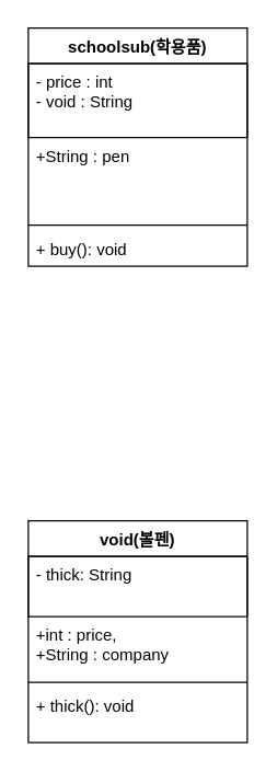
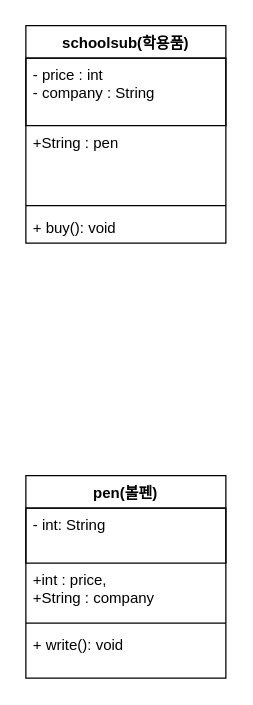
- <mxCell id="3" value="- price : int&lt;div&gt;- void : String&lt;/div&gt;" style="text;strokeColor=default;fillColor=none;align=left;verticalAlign=top;spacingLeft=4;spacingRight=4;overflow=hidden;rotatable=0;points=[[0,0.5],[1,0.5]];portConstraint=eastwest;whiteSpace=wrap;html=1;" vertex="1" parent="2"><mxGeometry y="26" width="160" height="54" as="geometry" /></mxCell>
+ <mxCell id="3" value="- price : int&lt;div&gt;- company : String&lt;/div&gt;" style="text;strokeColor=default;fillColor=none;align=left;verticalAlign=top;spacingLeft=4;spacingRight=4;overflow=hidden;rotatable=0;points=[[0,0.5],[1,0.5]];portConstraint=eastwest;whiteSpace=wrap;html=1;" vertex="1" parent="2"><mxGeometry y="26" width="160" height="54" as="geometry" /></mxCell>
- <mxCell id="7" value="void(볼펜)" style="swimlane;fontStyle=1;align=center;verticalAlign=top;childLayout=stackLayout;horizontal=1;startSize=26;horizontalStack=0;resizeParent=1;resizeParentMax=0;resizeLast=0;collapsible=1;marginBottom=0;whiteSpace=wrap;html=1;" vertex="1" parent="1"><mxGeometry x="20" y="380" width="160" height="162" as="geometry" /></mxCell>
+ <mxCell id="7" value="pen(볼펜)" style="swimlane;fontStyle=1;align=center;verticalAlign=top;childLayout=stackLayout;horizontal=1;startSize=26;horizontalStack=0;resizeParent=1;resizeParentMax=0;resizeLast=0;collapsible=1;marginBottom=0;whiteSpace=wrap;html=1;" vertex="1" parent="1"><mxGeometry x="20" y="380" width="160" height="162" as="geometry" /></mxCell>
- <mxCell id="8" value="- thick: String" style="text;strokeColor=default;fillColor=none;align=left;verticalAlign=top;spacingLeft=4;spacingRight=4;overflow=hidden;rotatable=0;points=[[0,0.5],[1,0.5]];portConstraint=eastwest;whiteSpace=wrap;html=1;" vertex="1" parent="7"><mxGeometry y="26" width="160" height="44" as="geometry" /></mxCell>
+ <mxCell id="8" value="- int: String" style="text;strokeColor=default;fillColor=none;align=left;verticalAlign=top;spacingLeft=4;spacingRight=4;overflow=hidden;rotatable=0;points=[[0,0.5],[1,0.5]];portConstraint=eastwest;whiteSpace=wrap;html=1;" vertex="1" parent="7"><mxGeometry y="26" width="160" height="44" as="geometry" /></mxCell>
- <mxCell id="11" value="+ thick(): void" style="text;strokeColor=none;fillColor=none;align=left;verticalAlign=top;spacingLeft=4;spacingRight=4;overflow=hidden;rotatable=0;points=[[0,0.5],[1,0.5]];portConstraint=eastwest;whiteSpace=wrap;html=1;" vertex="1" parent="7"><mxGeometry y="122" width="160" height="40" as="geometry" /></mxCell>
+ <mxCell id="11" value="+ write(): void" style="text;strokeColor=none;fillColor=none;align=left;verticalAlign=top;spacingLeft=4;spacingRight=4;overflow=hidden;rotatable=0;points=[[0,0.5],[1,0.5]];portConstraint=eastwest;whiteSpace=wrap;html=1;" vertex="1" parent="7"><mxGeometry y="122" width="160" height="40" as="geometry" /></mxCell>
